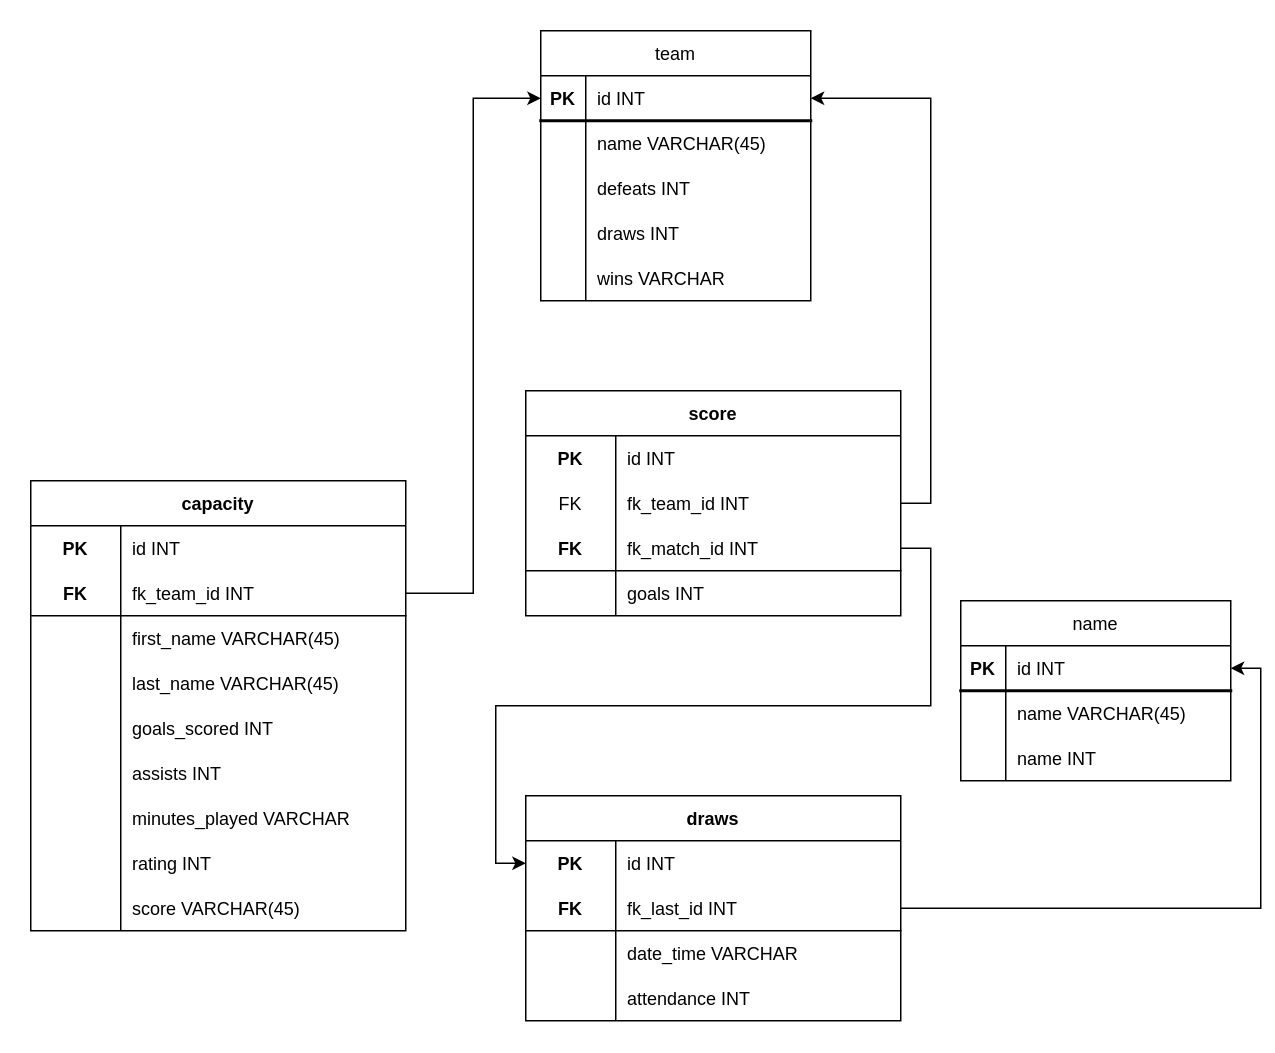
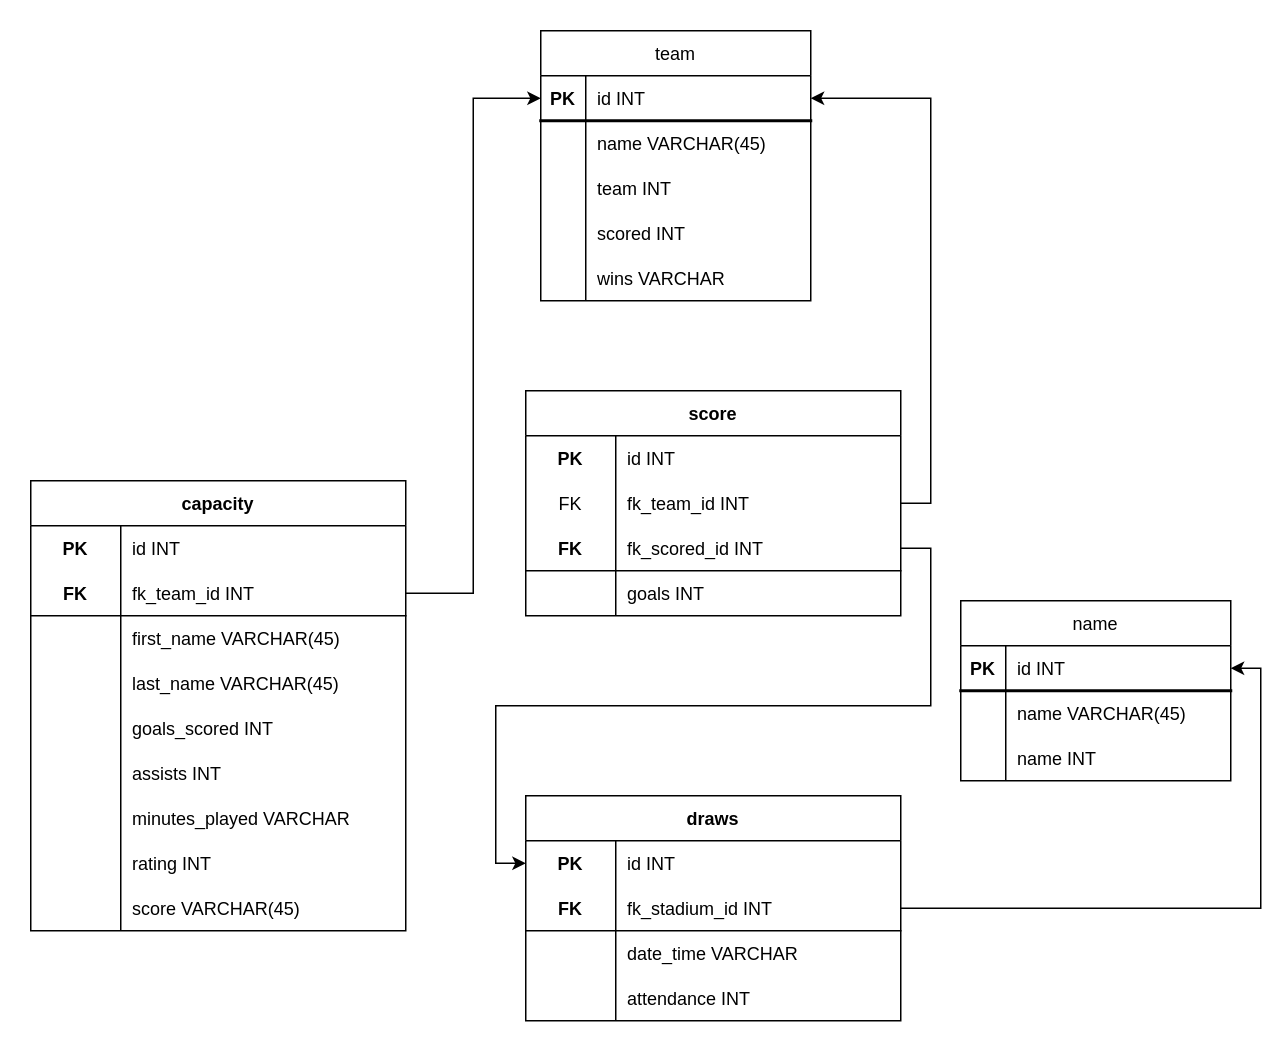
- <mxCell id="62" value="defeats INT" style="shape=partialRectangle;connectable=0;fillColor=none;top=0;left=0;bottom=0;right=0;align=left;spacingLeft=6;overflow=hidden;rounded=0;shadow=0;glass=0;sketch=0;strokeColor=default;strokeWidth=1;" vertex="1" parent="60"><mxGeometry x="30" width="150" height="30" as="geometry"><mxRectangle width="150" height="30" as="alternateBounds" /></mxGeometry></mxCell>
+ <mxCell id="62" value="team INT" style="shape=partialRectangle;connectable=0;fillColor=none;top=0;left=0;bottom=0;right=0;align=left;spacingLeft=6;overflow=hidden;rounded=0;shadow=0;glass=0;sketch=0;strokeColor=default;strokeWidth=1;" vertex="1" parent="60"><mxGeometry x="30" width="150" height="30" as="geometry"><mxRectangle width="150" height="30" as="alternateBounds" /></mxGeometry></mxCell>
- <mxCell id="65" value="draws INT" style="shape=partialRectangle;connectable=0;fillColor=none;top=0;left=0;bottom=0;right=0;align=left;spacingLeft=6;overflow=hidden;rounded=0;shadow=0;glass=0;sketch=0;strokeColor=default;strokeWidth=1;" vertex="1" parent="63"><mxGeometry x="30" width="150" height="30" as="geometry"><mxRectangle width="150" height="30" as="alternateBounds" /></mxGeometry></mxCell>
+ <mxCell id="65" value="scored INT" style="shape=partialRectangle;connectable=0;fillColor=none;top=0;left=0;bottom=0;right=0;align=left;spacingLeft=6;overflow=hidden;rounded=0;shadow=0;glass=0;sketch=0;strokeColor=default;strokeWidth=1;" vertex="1" parent="63"><mxGeometry x="30" width="150" height="30" as="geometry"><mxRectangle width="150" height="30" as="alternateBounds" /></mxGeometry></mxCell>
- <mxCell id="78" value="fk_match_id INT" style="shape=partialRectangle;connectable=0;fillColor=none;top=0;left=0;bottom=0;right=0;align=left;spacingLeft=6;fontStyle=0;overflow=hidden;" vertex="1" parent="76"><mxGeometry x="60" width="190" height="30" as="geometry"><mxRectangle width="190" height="30" as="alternateBounds" /></mxGeometry></mxCell>
+ <mxCell id="78" value="fk_scored_id INT" style="shape=partialRectangle;connectable=0;fillColor=none;top=0;left=0;bottom=0;right=0;align=left;spacingLeft=6;fontStyle=0;overflow=hidden;" vertex="1" parent="76"><mxGeometry x="60" width="190" height="30" as="geometry"><mxRectangle width="190" height="30" as="alternateBounds" /></mxGeometry></mxCell>
- <mxCell id="46" value="fk_last_id INT" style="shape=partialRectangle;connectable=0;fillColor=none;top=0;left=0;bottom=0;right=0;align=left;spacingLeft=6;fontStyle=0;overflow=hidden;" vertex="1" parent="44"><mxGeometry x="60" width="190" height="30" as="geometry"><mxRectangle width="190" height="30" as="alternateBounds" /></mxGeometry></mxCell>
+ <mxCell id="46" value="fk_stadium_id INT" style="shape=partialRectangle;connectable=0;fillColor=none;top=0;left=0;bottom=0;right=0;align=left;spacingLeft=6;fontStyle=0;overflow=hidden;" vertex="1" parent="44"><mxGeometry x="60" width="190" height="30" as="geometry"><mxRectangle width="190" height="30" as="alternateBounds" /></mxGeometry></mxCell>
